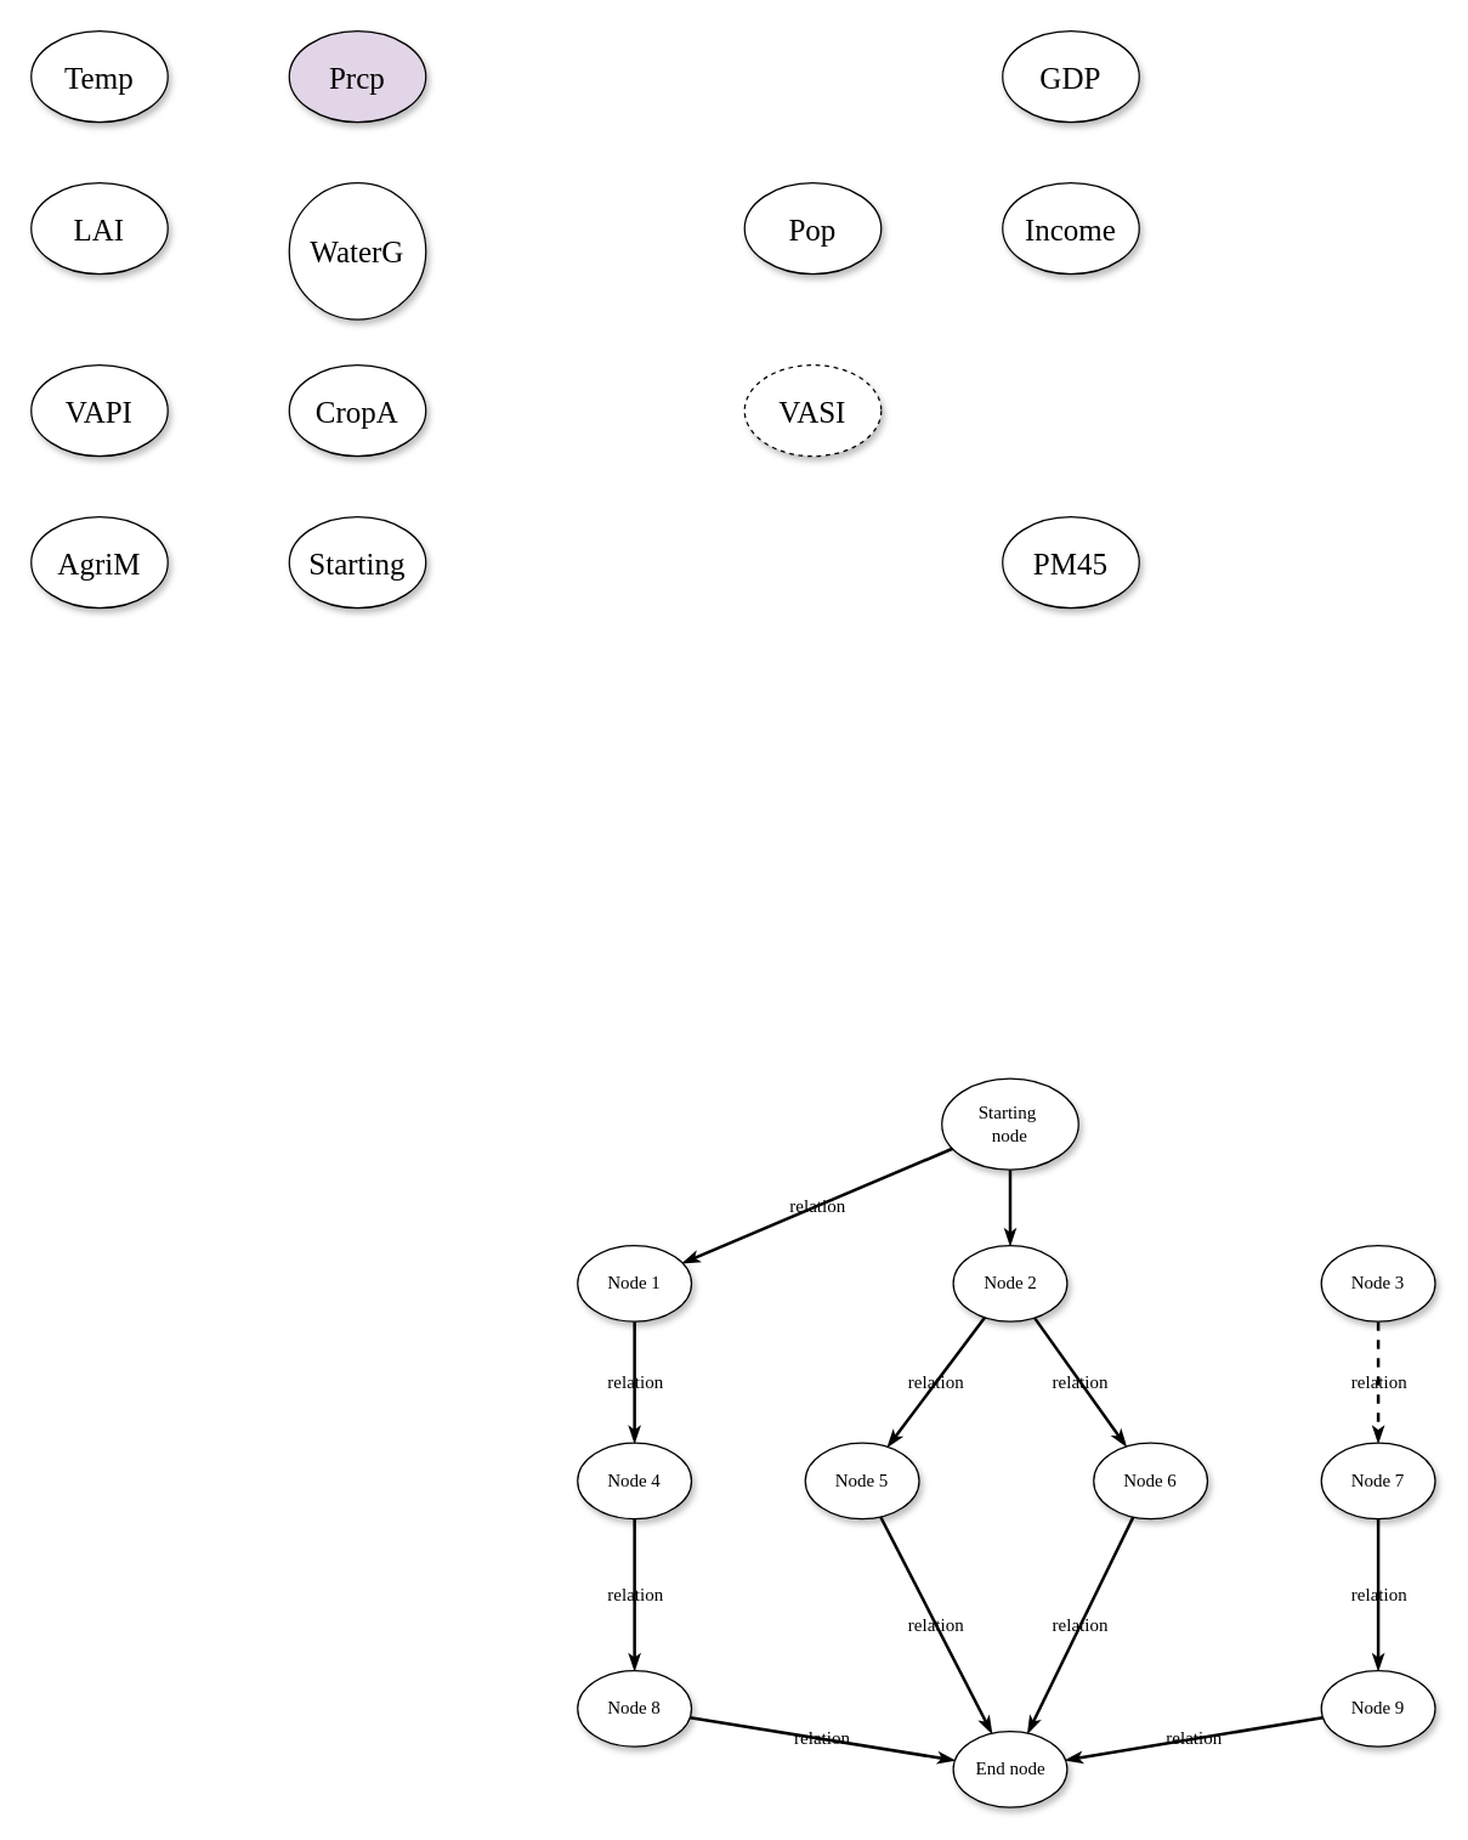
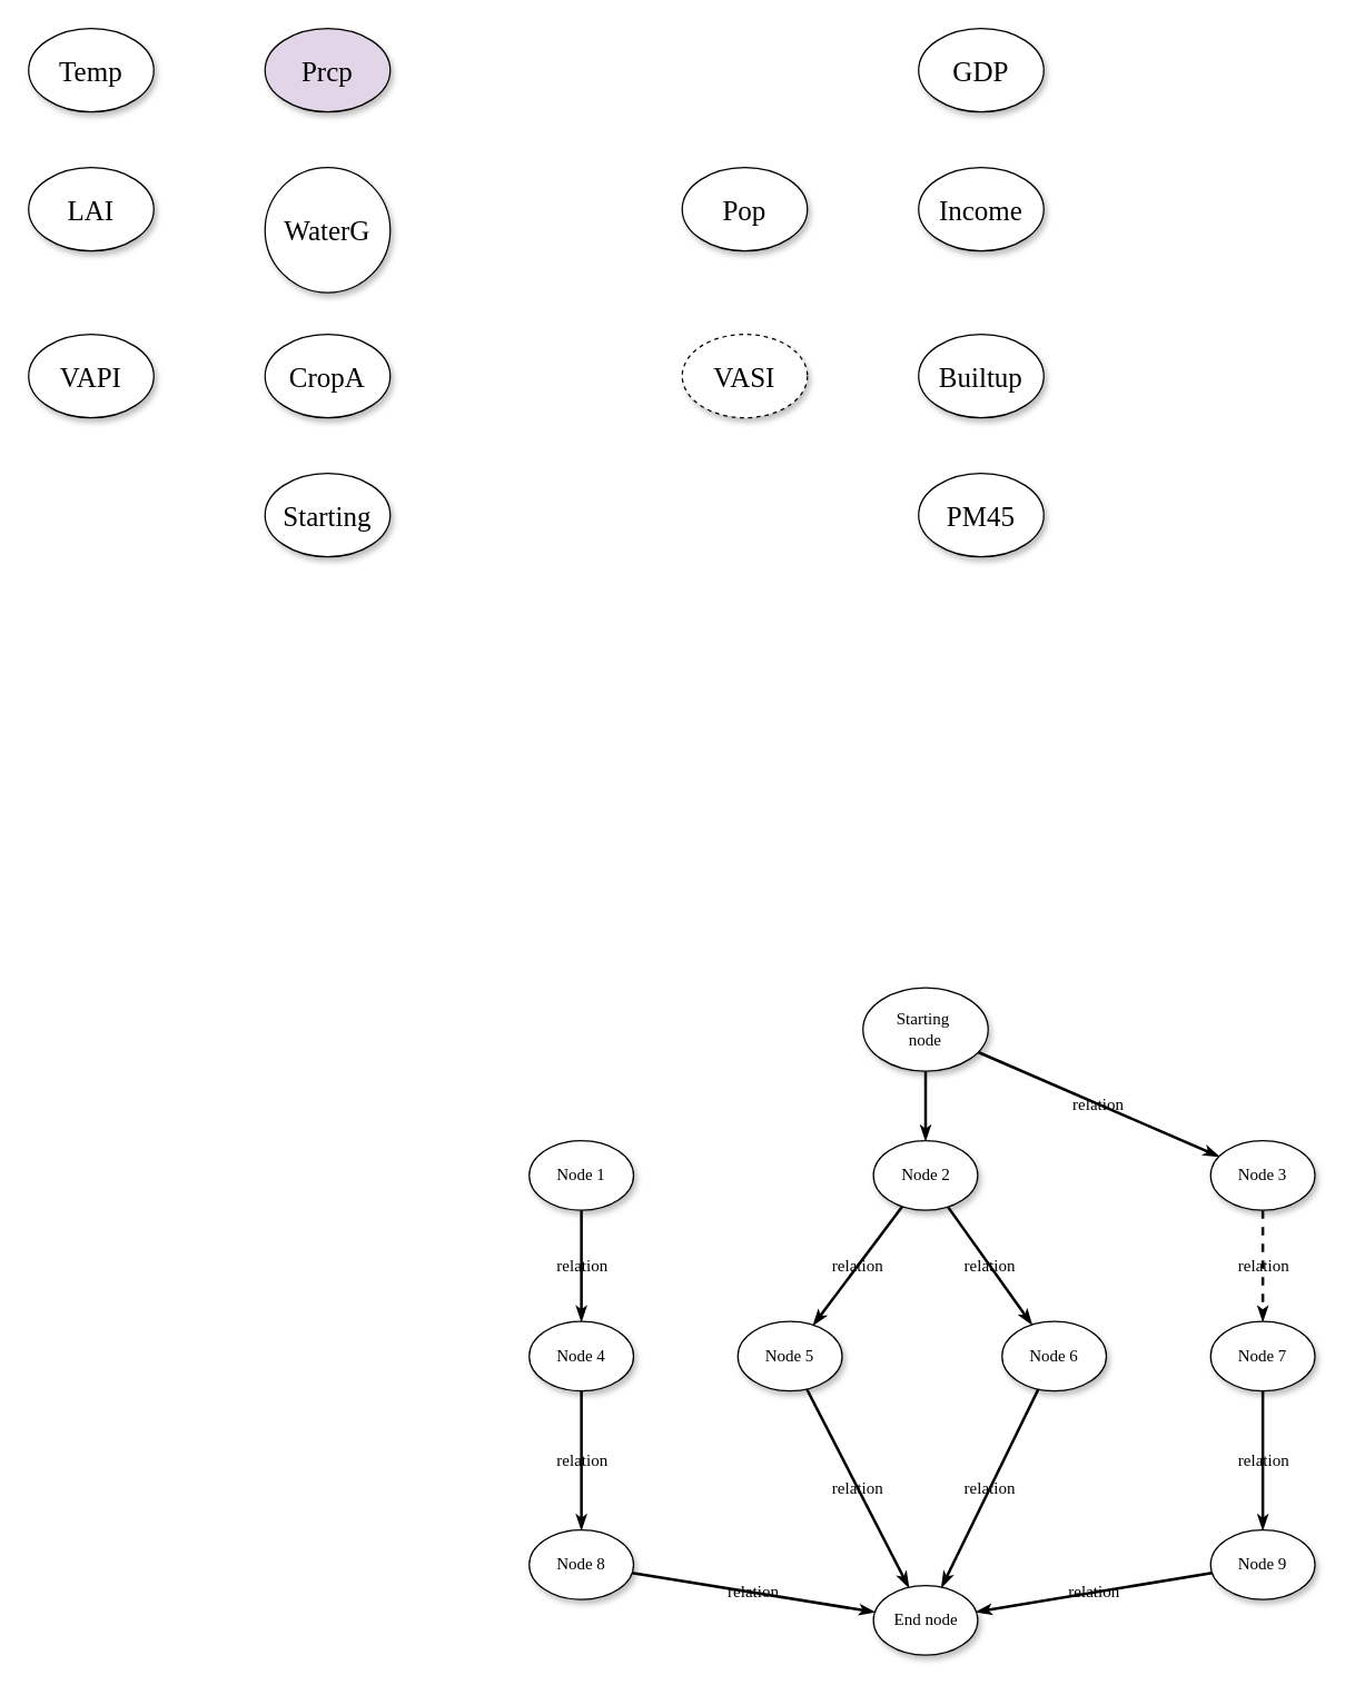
+ <mxCell id="38" value="Builtup" style="ellipse;whiteSpace=wrap;html=1;rounded=0;shadow=1;comic=0;labelBackgroundColor=none;strokeWidth=1;fontFamily=Times New Roman;fontSize=20;align=center;" vertex="1" parent="1"><mxGeometry x="660" y="240" width="90" height="60" as="geometry" /></mxCell>
- <mxCell id="35" value="AgriM" style="ellipse;whiteSpace=wrap;html=1;rounded=0;shadow=1;comic=0;labelBackgroundColor=none;strokeWidth=1;fontFamily=Times New Roman;fontSize=20;align=center;" vertex="1" parent="1"><mxGeometry x="20" y="340" width="90" height="60" as="geometry" /></mxCell>
- <mxCell id="3" value="relation" style="edgeStyle=none;rounded=1;html=1;labelBackgroundColor=none;startArrow=none;startFill=0;startSize=5;endArrow=classicThin;endFill=1;endSize=5;jettySize=auto;orthogonalLoop=1;strokeColor=#000000;strokeWidth=2;fontFamily=Verdana;fontSize=12" parent="1" source="5" target="21" edge="1"><mxGeometry relative="1" as="geometry" /></mxCell>
+ <mxCell id="4" value="relation" style="edgeStyle=none;rounded=1;html=1;labelBackgroundColor=none;startArrow=none;startFill=0;startSize=5;endArrow=classicThin;endFill=1;endSize=5;jettySize=auto;orthogonalLoop=1;strokeColor=#000000;strokeWidth=2;fontFamily=Verdana;fontSize=12" parent="1" source="5" target="10" edge="1"><mxGeometry relative="1" as="geometry" /></mxCell>
